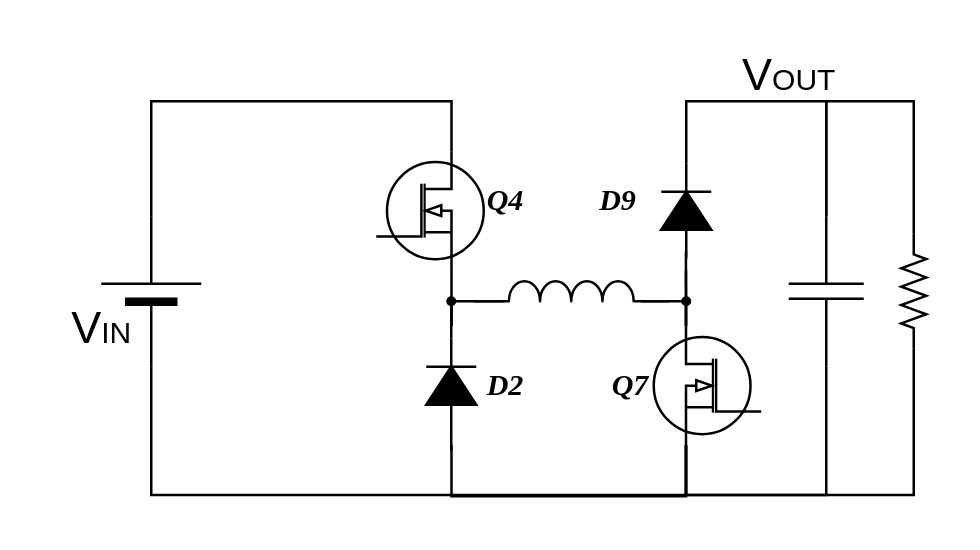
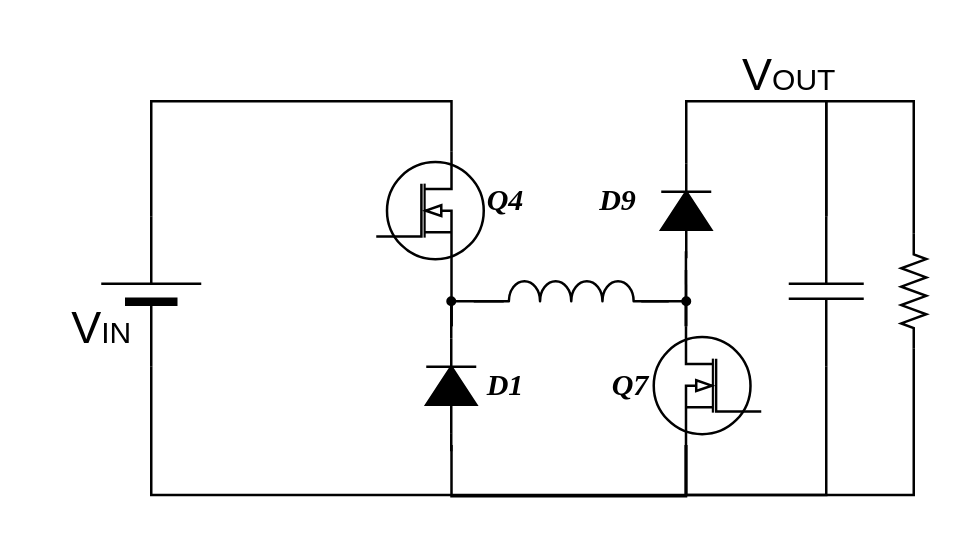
- <mxCell id="31" value="&lt;font face=&quot;Times New Roman&quot;&gt;&lt;i&gt;&lt;b&gt;D2&lt;/b&gt;&lt;/i&gt;&lt;/font&gt;" style="text;html=1;strokeColor=none;fillColor=none;align=center;verticalAlign=middle;whiteSpace=wrap;rounded=0;" vertex="1" parent="1"><mxGeometry x="182" y="143.75" width="40" height="20" as="geometry" /></mxCell>
+ <mxCell id="31" value="&lt;font face=&quot;Times New Roman&quot;&gt;&lt;i&gt;&lt;b&gt;D1&lt;/b&gt;&lt;/i&gt;&lt;/font&gt;" style="text;html=1;strokeColor=none;fillColor=none;align=center;verticalAlign=middle;whiteSpace=wrap;rounded=0;" vertex="1" parent="1"><mxGeometry x="182" y="143.75" width="40" height="20" as="geometry" /></mxCell>
